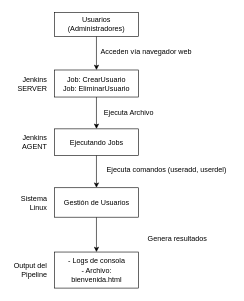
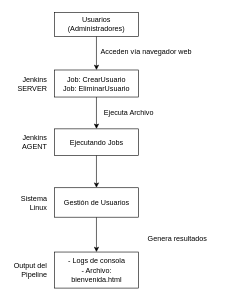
- <mxCell id="22" value="Ejecuta comandos (useradd, userdel)" style="text;html=1;strokeColor=none;fillColor=none;align=center;verticalAlign=middle;whiteSpace=wrap;rounded=0;labelBackgroundColor=none;fontFamily=Helvetica;" vertex="1" parent="1"><mxGeometry x="170" y="268" width="214" height="30" as="geometry" /></mxCell>
